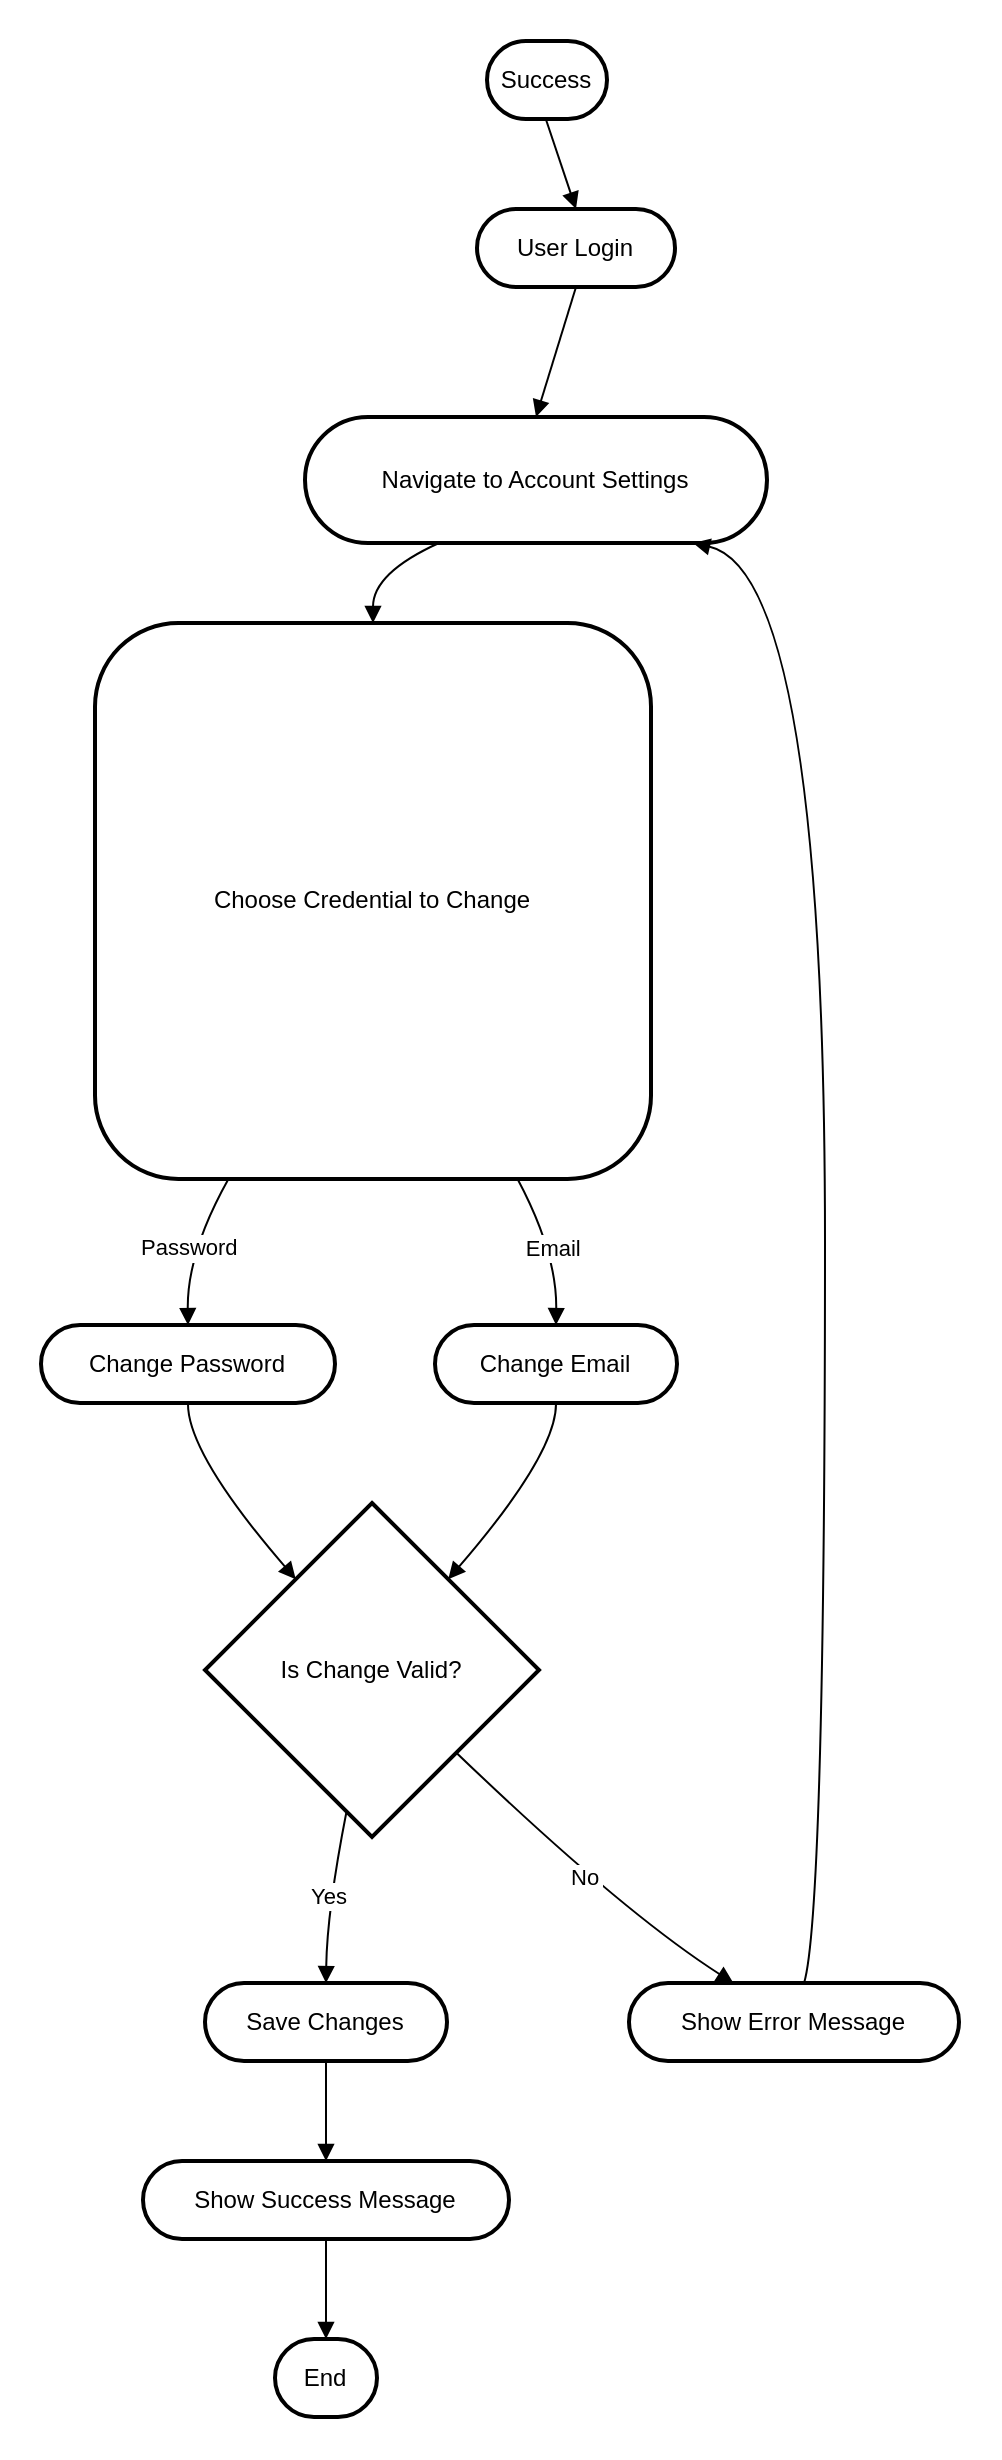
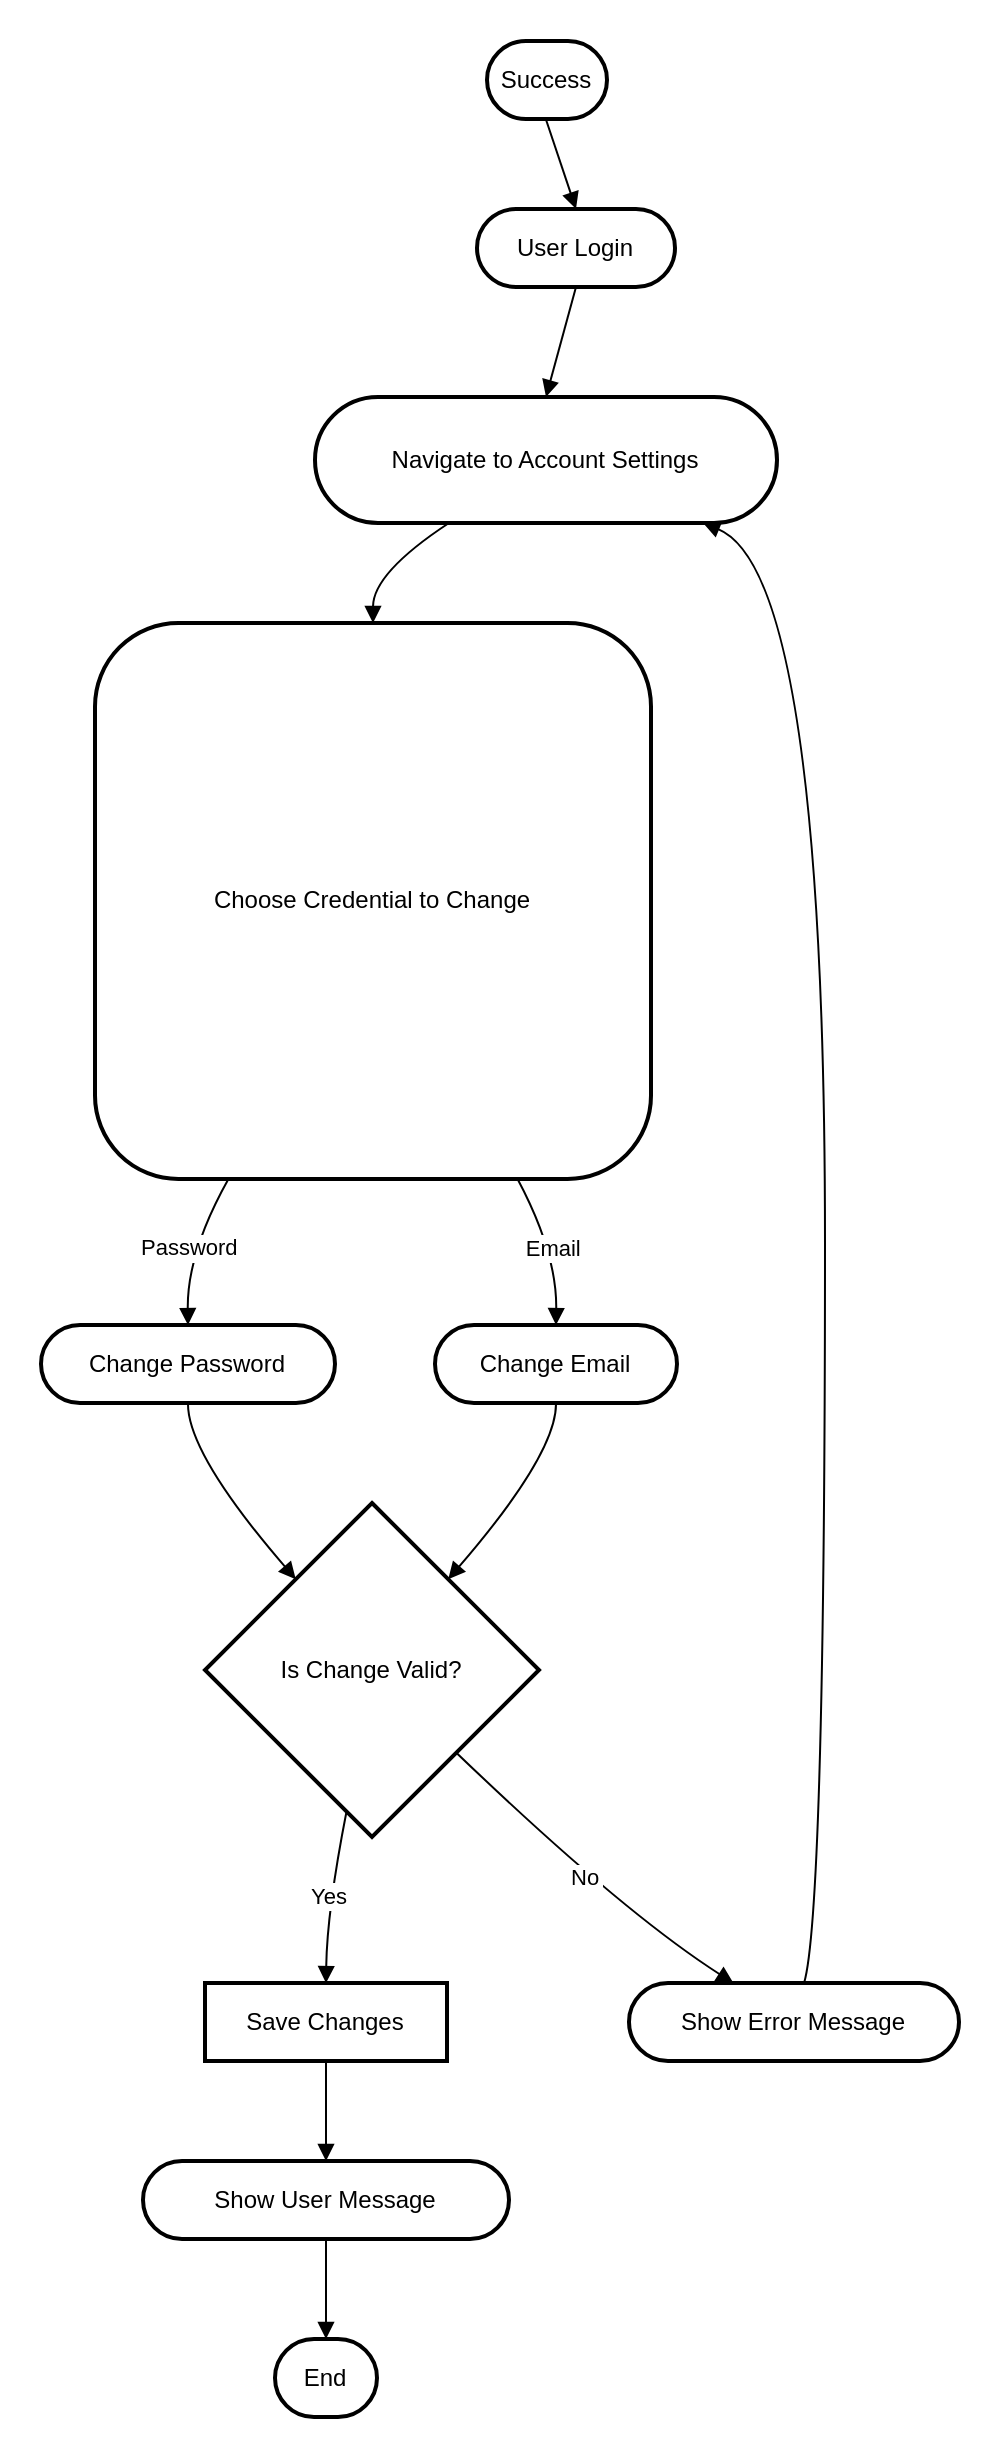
- <mxCell id="4" value="Navigate to Account Settings" style="rounded=1;whiteSpace=wrap;arcSize=50;strokeWidth=2;" vertex="1" parent="1"><mxGeometry x="152" y="208" width="231" height="63" as="geometry" /></mxCell>
+ <mxCell id="4" value="Navigate to Account Settings" style="rounded=1;whiteSpace=wrap;arcSize=50;strokeWidth=2;" vertex="1" parent="1"><mxGeometry x="157" y="198" width="231" height="63" as="geometry" /></mxCell>
- <mxCell id="9" value="Save Changes" style="rounded=1;whiteSpace=wrap;arcSize=50;strokeWidth=2;" vertex="1" parent="1"><mxGeometry x="102" y="991" width="121" height="39" as="geometry" /></mxCell>
+ <mxCell id="9" value="Save Changes" style="whiteSpace=wrap;arcSize=50;strokeWidth=2;rounded=0;" vertex="1" parent="1"><mxGeometry x="102" y="991" width="121" height="39" as="geometry" /></mxCell>
- <mxCell id="10" value="Show Success Message" style="rounded=1;whiteSpace=wrap;arcSize=50;strokeWidth=2;" vertex="1" parent="1"><mxGeometry x="71" y="1080" width="183" height="39" as="geometry" /></mxCell>
+ <mxCell id="10" value="Show User Message" style="rounded=1;whiteSpace=wrap;arcSize=50;strokeWidth=2;" vertex="1" parent="1"><mxGeometry x="71" y="1080" width="183" height="39" as="geometry" /></mxCell>
